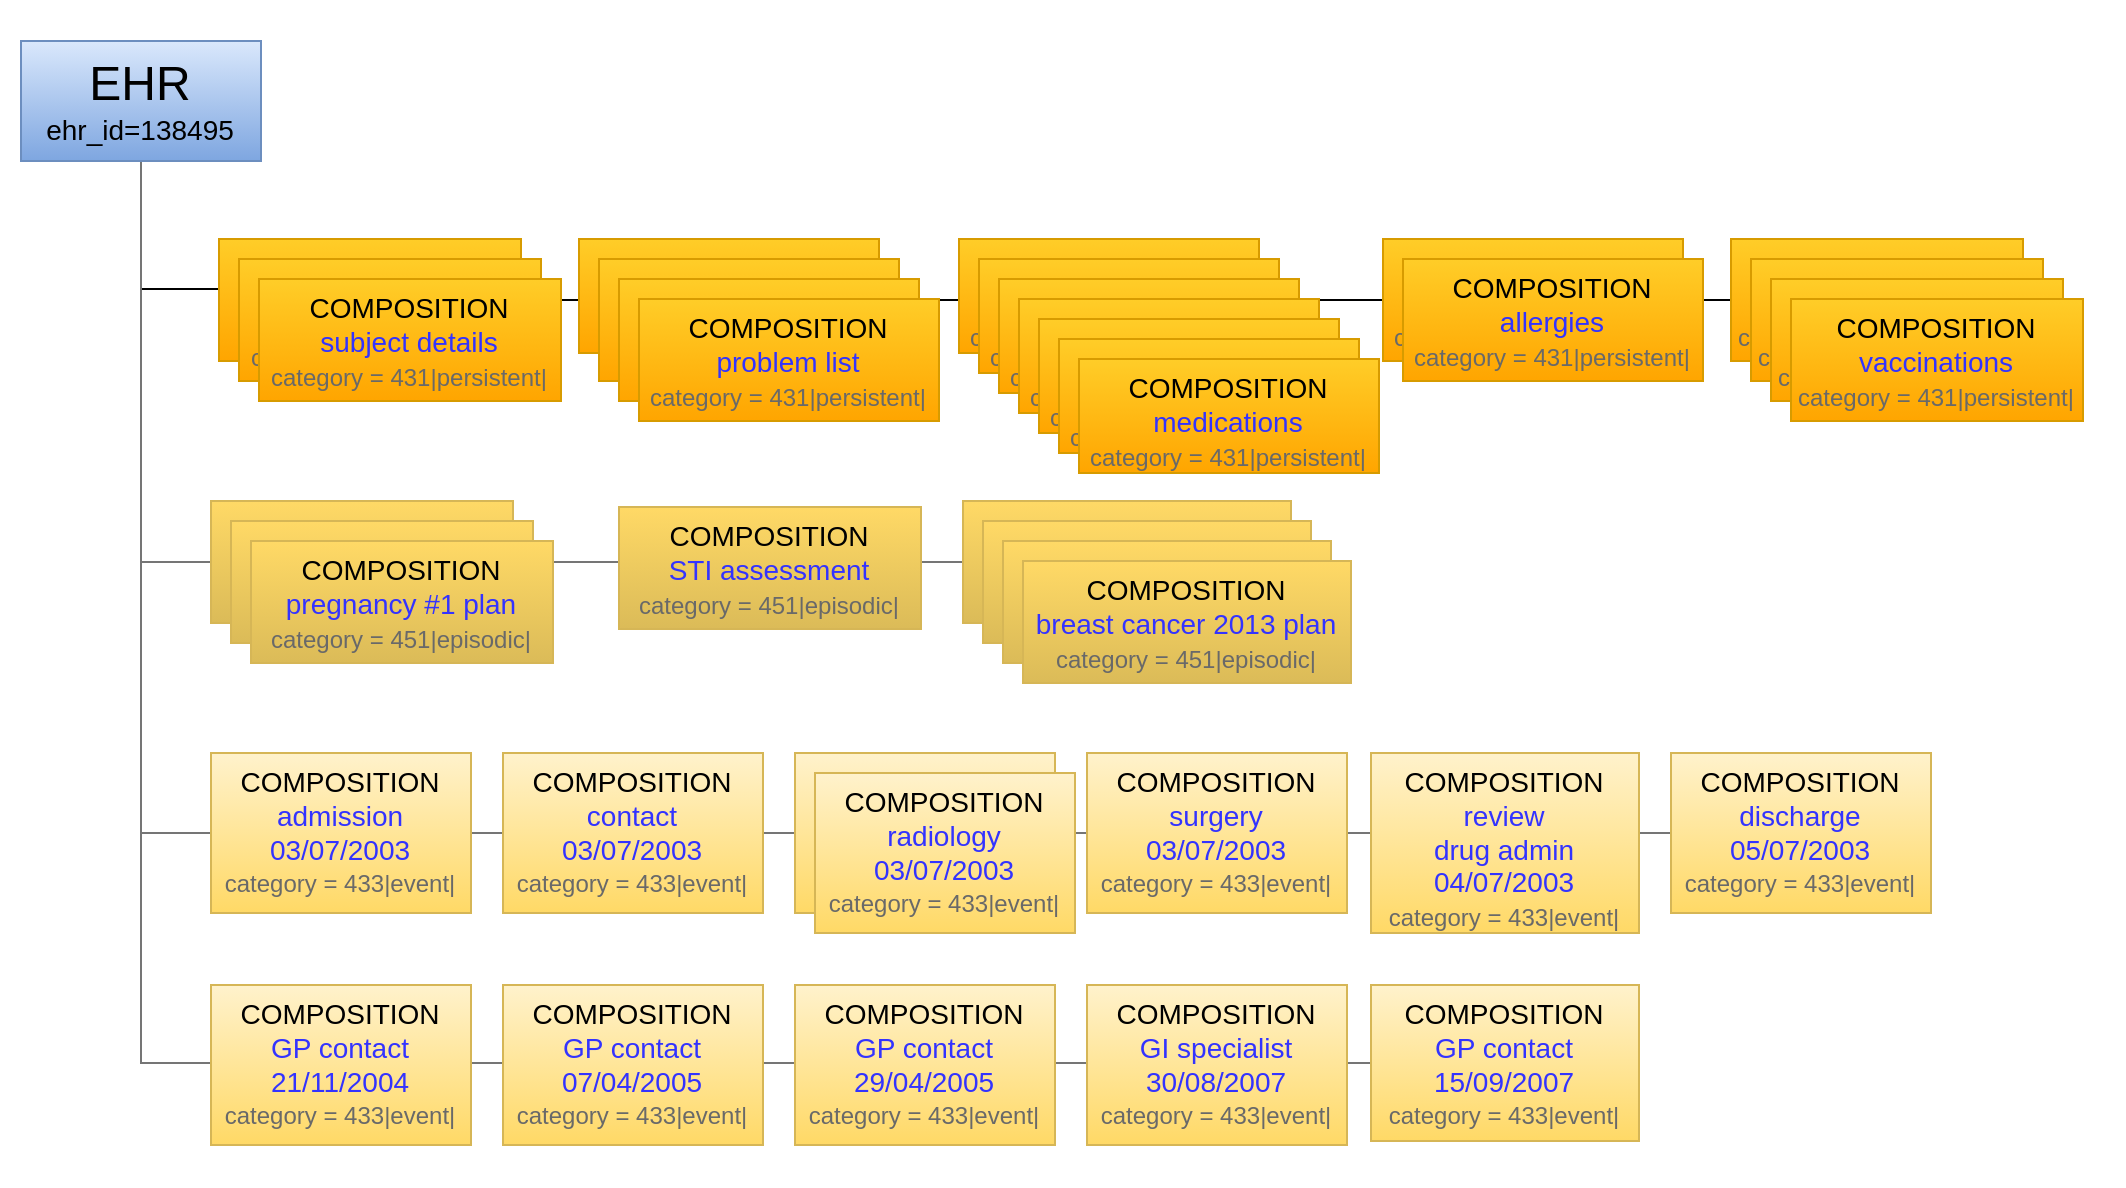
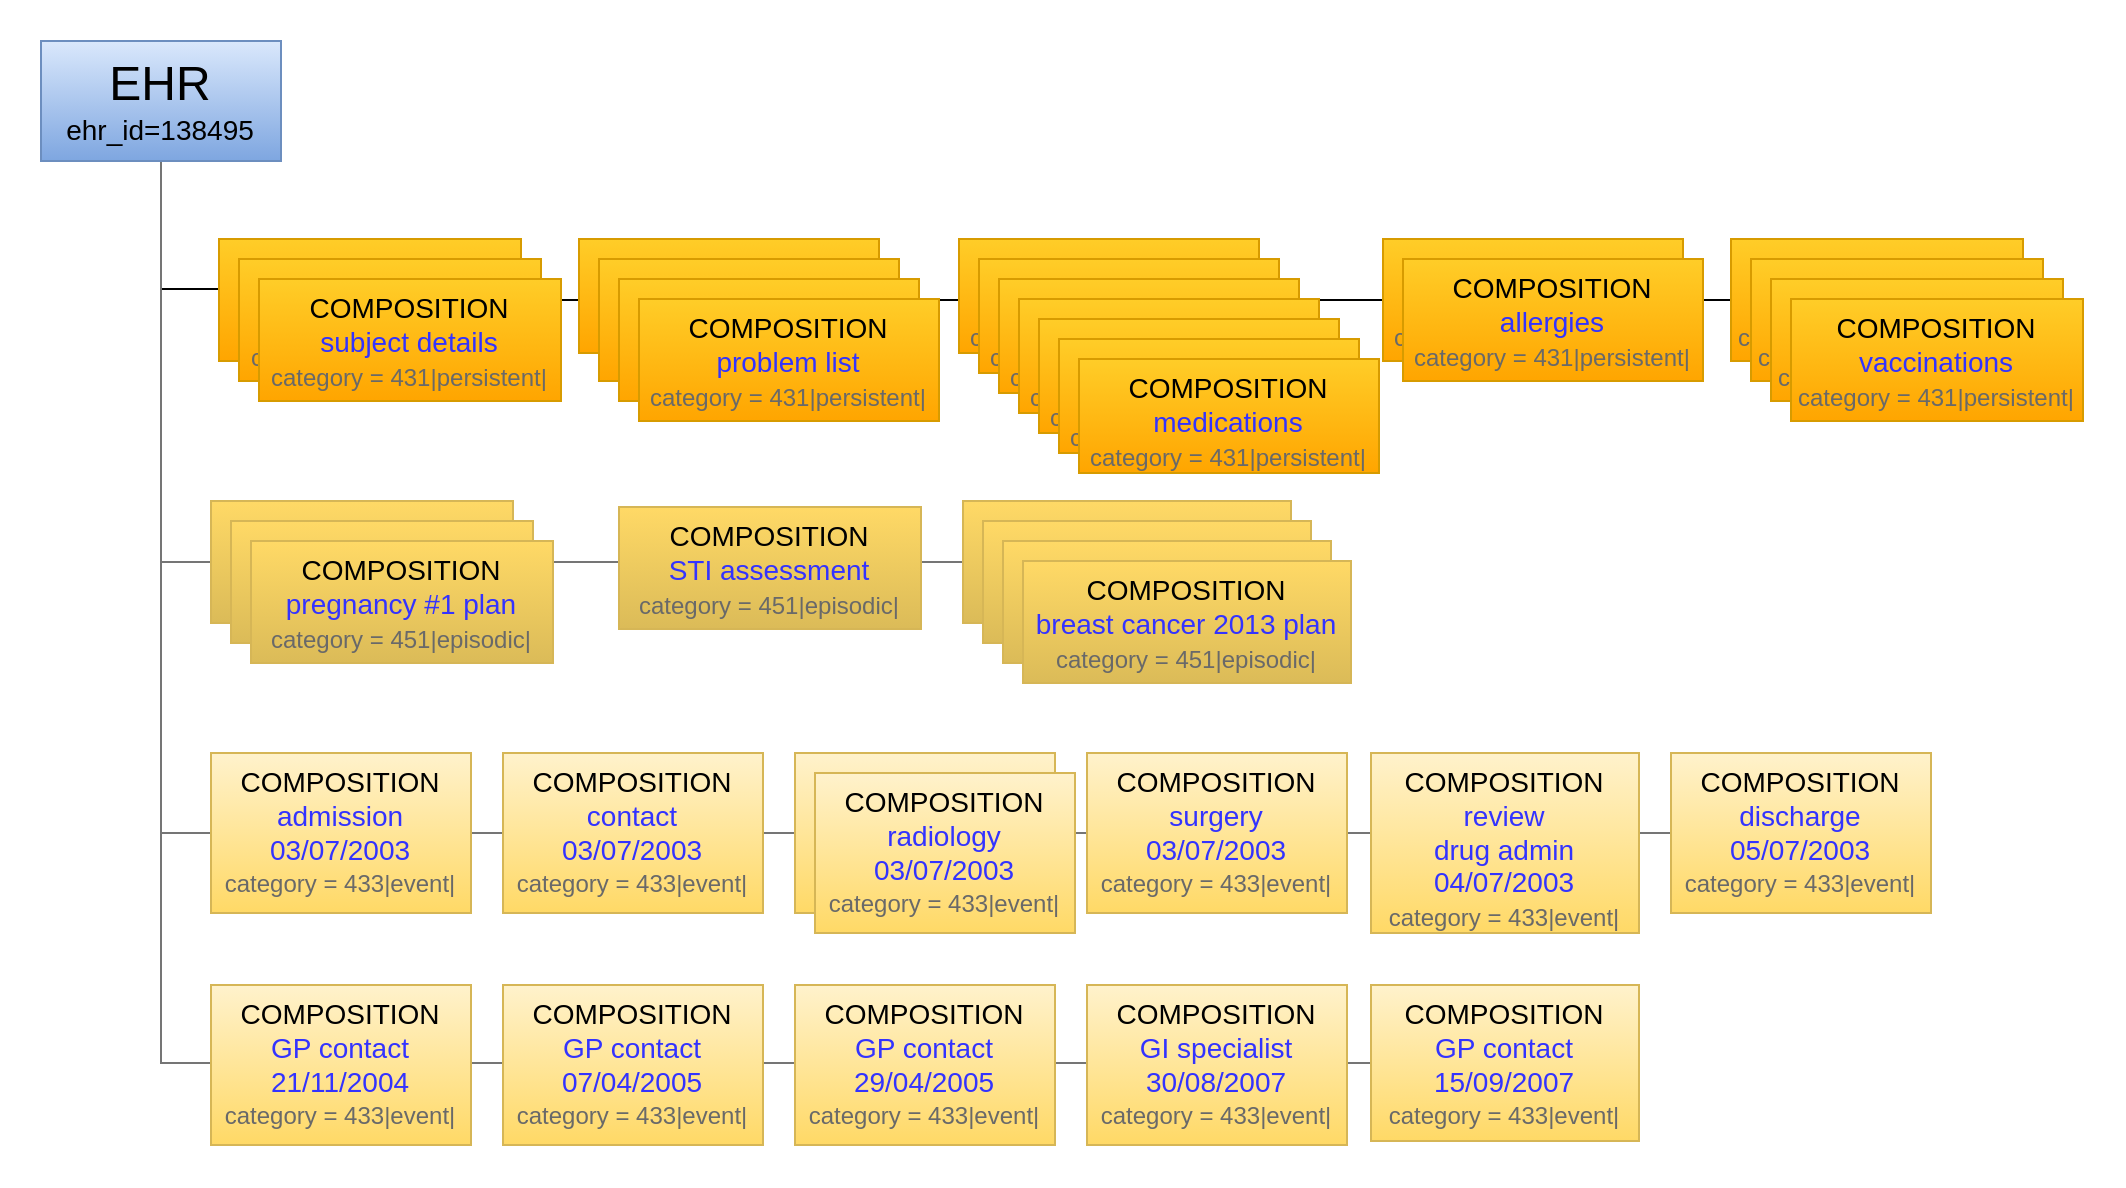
- <mxCell id="9" value="&lt;font style=&quot;font-size: 24px&quot;&gt;EHR&lt;/font&gt;&lt;br style=&quot;font-size: 14px&quot;&gt;ehr_id=138495" style="rounded=0;whiteSpace=wrap;html=1;fontSize=14;fillColor=#dae8fc;strokeColor=#6c8ebf;gradientColor=#7ea6e0;" parent="1" vertex="1"><mxGeometry x="10" y="20" width="120" height="60" as="geometry" /></mxCell>
+ <mxCell id="9" value="&lt;font style=&quot;font-size: 24px&quot;&gt;EHR&lt;/font&gt;&lt;br style=&quot;font-size: 14px&quot;&gt;ehr_id=138495" style="rounded=0;whiteSpace=wrap;html=1;fontSize=14;fillColor=#dae8fc;strokeColor=#6c8ebf;gradientColor=#7ea6e0;" parent="1" vertex="1"><mxGeometry x="20" y="20" width="120" height="60" as="geometry" /></mxCell>
